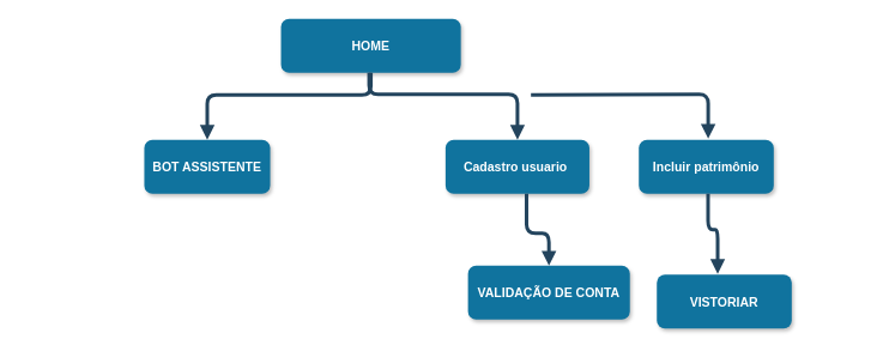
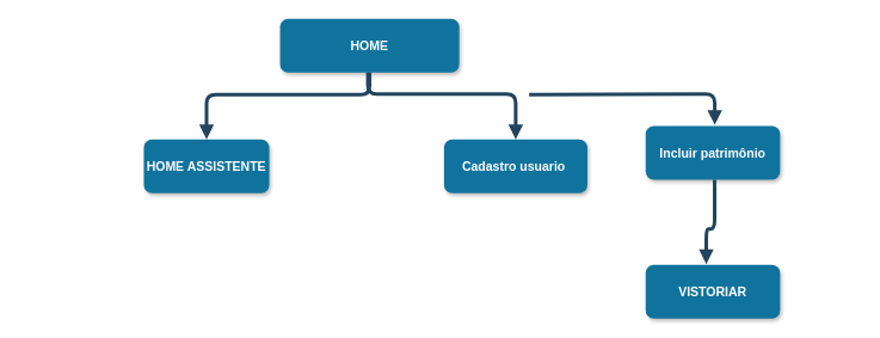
- <mxCell id="8" value="Incluir patrimônio" style="rounded=1;fillColor=#10739E;strokeColor=none;shadow=1;gradientColor=none;fontStyle=1;fontColor=#FFFFFF;fontSize=14;" vertex="1" parent="1"><mxGeometry x="710" y="155" width="150" height="60" as="geometry" /></mxCell>
+ <mxCell id="8" value="Incluir patrimônio" style="rounded=1;fillColor=#10739E;strokeColor=none;shadow=1;gradientColor=none;fontStyle=1;fontColor=#FFFFFF;fontSize=14;" vertex="1" parent="1"><mxGeometry x="720" y="140" width="150" height="60" as="geometry" /></mxCell>
- <mxCell id="4" value="BOT ASSISTENTE" style="rounded=1;fillColor=#10739E;strokeColor=none;shadow=1;gradientColor=none;fontStyle=1;fontColor=#FFFFFF;fontSize=14;" vertex="1" parent="1"><mxGeometry x="160" y="155" width="140" height="60" as="geometry" /></mxCell>
+ <mxCell id="4" value="HOME ASSISTENTE" style="rounded=1;fillColor=#10739E;strokeColor=none;shadow=1;gradientColor=none;fontStyle=1;fontColor=#FFFFFF;fontSize=14;" vertex="1" parent="1"><mxGeometry x="160" y="155" width="140" height="60" as="geometry" /></mxCell>
- <mxCell id="11" value="" style="edgeStyle=elbowEdgeStyle;elbow=vertical;strokeWidth=4;endArrow=block;endFill=1;fontStyle=1;strokeColor=#23445D;entryX=0.5;entryY=0;entryDx=0;entryDy=0;exitX=0.563;exitY=1;exitDx=0;exitDy=0;exitPerimeter=0;" edge="1" parent="1" target="10" source="7"><mxGeometry x="269.64" y="299.5" width="100" height="100" as="geometry"><mxPoint x="659.64" y="215" as="sourcePoint" /><mxPoint x="659.64" y="265" as="targetPoint" /><Array as="points"><mxPoint x="659.64" y="259" /></Array></mxGeometry></mxCell>
- <mxCell id="10" value="VALIDAÇÃO DE CONTA" style="rounded=1;fillColor=#10739E;strokeColor=none;shadow=1;gradientColor=none;fontStyle=1;fontColor=#FFFFFF;fontSize=14;" vertex="1" parent="1"><mxGeometry x="520" y="295" width="180" height="60" as="geometry" /></mxCell>
- <mxCell id="3" value="VISTORIAR" style="rounded=1;fillColor=#10739E;strokeColor=none;shadow=1;gradientColor=none;fontStyle=1;fontColor=#FFFFFF;fontSize=14;" vertex="1" parent="1"><mxGeometry x="730" y="305" width="150" height="60" as="geometry" /></mxCell>
+ <mxCell id="3" value="VISTORIAR" style="rounded=1;fillColor=#10739E;strokeColor=none;shadow=1;gradientColor=none;fontStyle=1;fontColor=#FFFFFF;fontSize=14;" vertex="1" parent="1"><mxGeometry x="720" y="295" width="150" height="60" as="geometry" /></mxCell>
